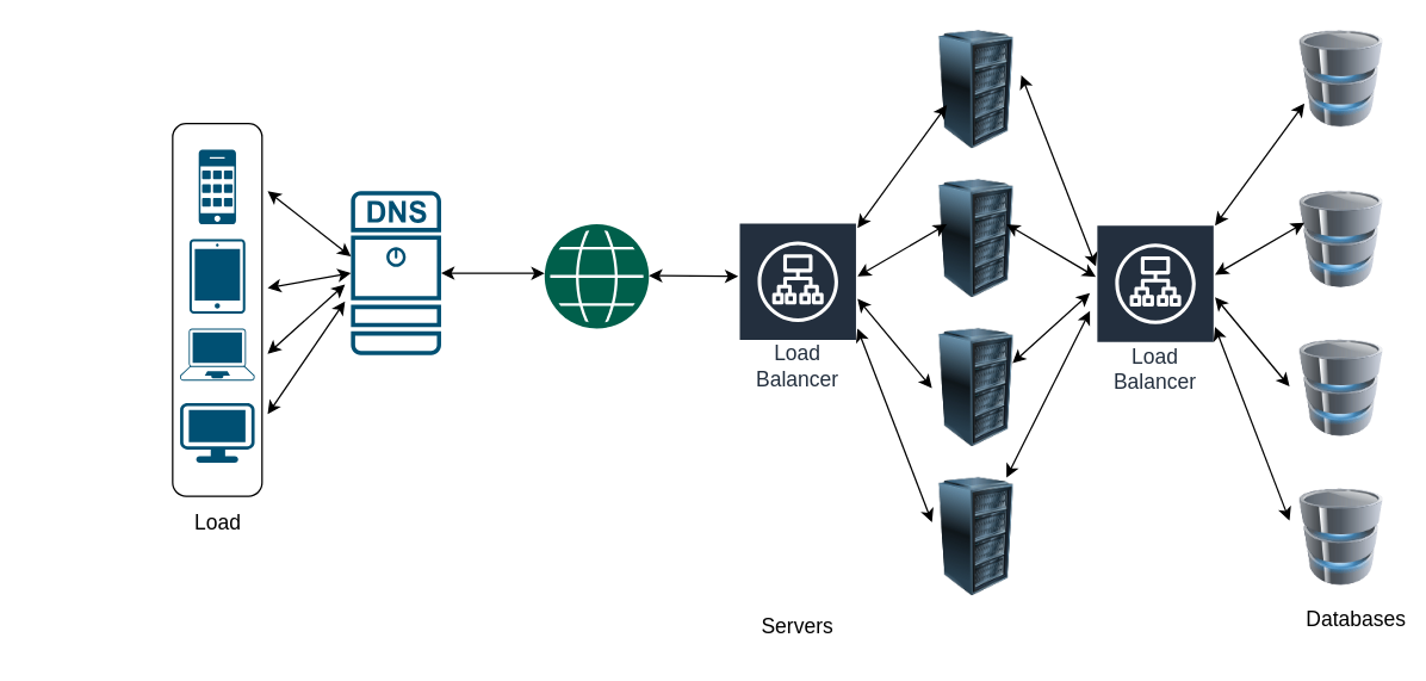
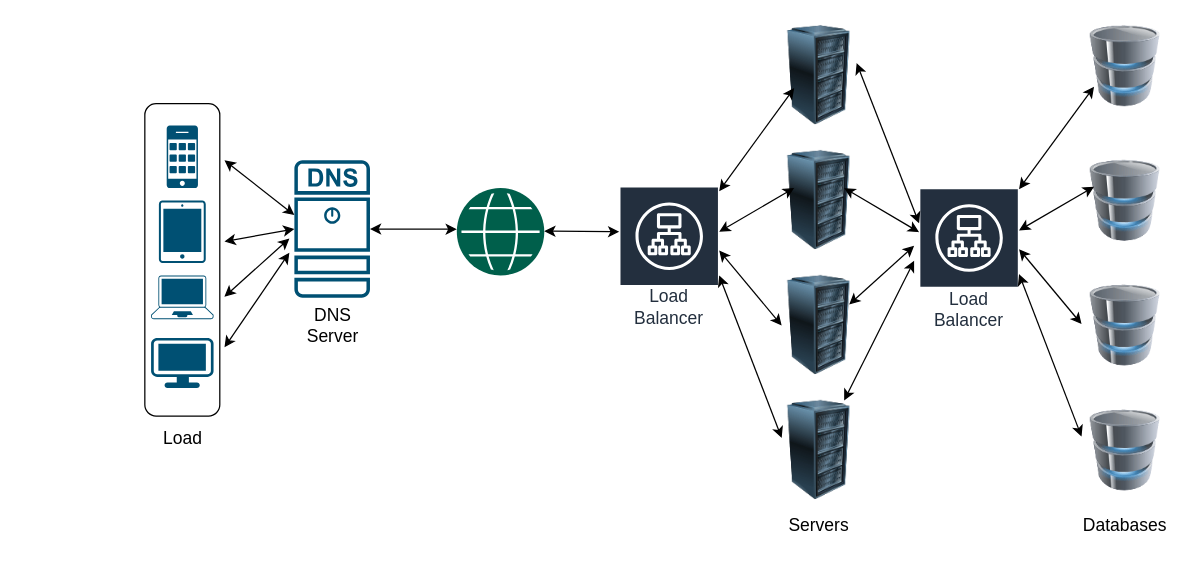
+ <mxCell id="10" value="&lt;font style=&quot;font-size: 14px;&quot;&gt;DNS Server&lt;/font&gt;" style="text;html=1;align=center;verticalAlign=middle;whiteSpace=wrap;rounded=0;" vertex="1" parent="1"><mxGeometry x="235.5" y="245" width="60" height="30" as="geometry" /></mxCell>
- <mxCell id="12" value="&lt;font style=&quot;font-size: 14px;&quot;&gt;Databases&lt;/font&gt;" style="text;html=1;align=center;verticalAlign=middle;whiteSpace=wrap;rounded=0;" vertex="1" parent="1"><mxGeometry x="880" y="400" width="60" height="30" as="geometry" /></mxCell>
+ <mxCell id="12" value="&lt;font style=&quot;font-size: 14px;&quot;&gt;Databases&lt;/font&gt;" style="text;html=1;align=center;verticalAlign=middle;whiteSpace=wrap;rounded=0;" vertex="1" parent="1"><mxGeometry x="870" y="405" width="60" height="30" as="geometry" /></mxCell>
- <mxCell id="11" value="&lt;font style=&quot;font-size: 14px;&quot;&gt;Servers&lt;/font&gt;" style="text;html=1;align=center;verticalAlign=middle;whiteSpace=wrap;rounded=0;" vertex="1" parent="1"><mxGeometry x="505" y="410" width="60" height="20" as="geometry" /></mxCell>
+ <mxCell id="11" value="&lt;font style=&quot;font-size: 14px;&quot;&gt;Servers&lt;/font&gt;" style="text;html=1;align=center;verticalAlign=middle;whiteSpace=wrap;rounded=0;" vertex="1" parent="1"><mxGeometry x="625" y="410" width="60" height="20" as="geometry" /></mxCell>
